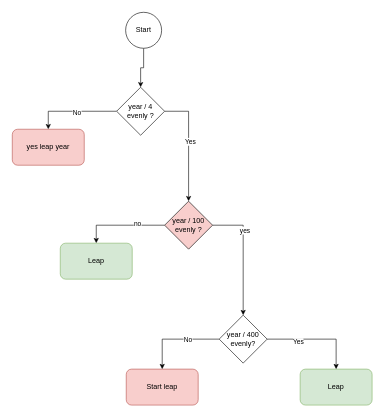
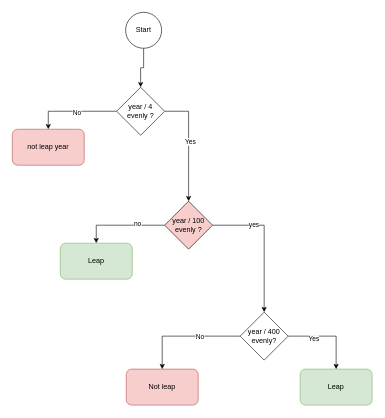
- <mxCell id="7" value="yes leap year" style="rounded=1;whiteSpace=wrap;html=1;fillColor=#f8cecc;strokeColor=#b85450;" vertex="1" parent="1"><mxGeometry x="20" y="215" width="120" height="60" as="geometry" /></mxCell>
+ <mxCell id="7" value="not leap year" style="rounded=1;whiteSpace=wrap;html=1;fillColor=#f8cecc;strokeColor=#b85450;" vertex="1" parent="1"><mxGeometry x="20" y="215" width="120" height="60" as="geometry" /></mxCell>
- <mxCell id="20" value="year / 400&lt;br&gt;evenly?" style="rhombus;whiteSpace=wrap;html=1;" vertex="1" parent="1"><mxGeometry x="365" y="525" width="80" height="80" as="geometry" /></mxCell>
+ <mxCell id="20" value="year / 400&lt;br&gt;evenly?" style="rhombus;whiteSpace=wrap;html=1;" vertex="1" parent="1"><mxGeometry x="400" y="520" width="80" height="80" as="geometry" /></mxCell>
- <mxCell id="14" value="Start leap" style="rounded=1;whiteSpace=wrap;html=1;fillColor=#f8cecc;strokeColor=#b85450;" vertex="1" parent="1"><mxGeometry x="210" y="615" width="120" height="60" as="geometry" /></mxCell>
+ <mxCell id="14" value="Not leap" style="rounded=1;whiteSpace=wrap;html=1;fillColor=#f8cecc;strokeColor=#b85450;" vertex="1" parent="1"><mxGeometry x="210" y="615" width="120" height="60" as="geometry" /></mxCell>
